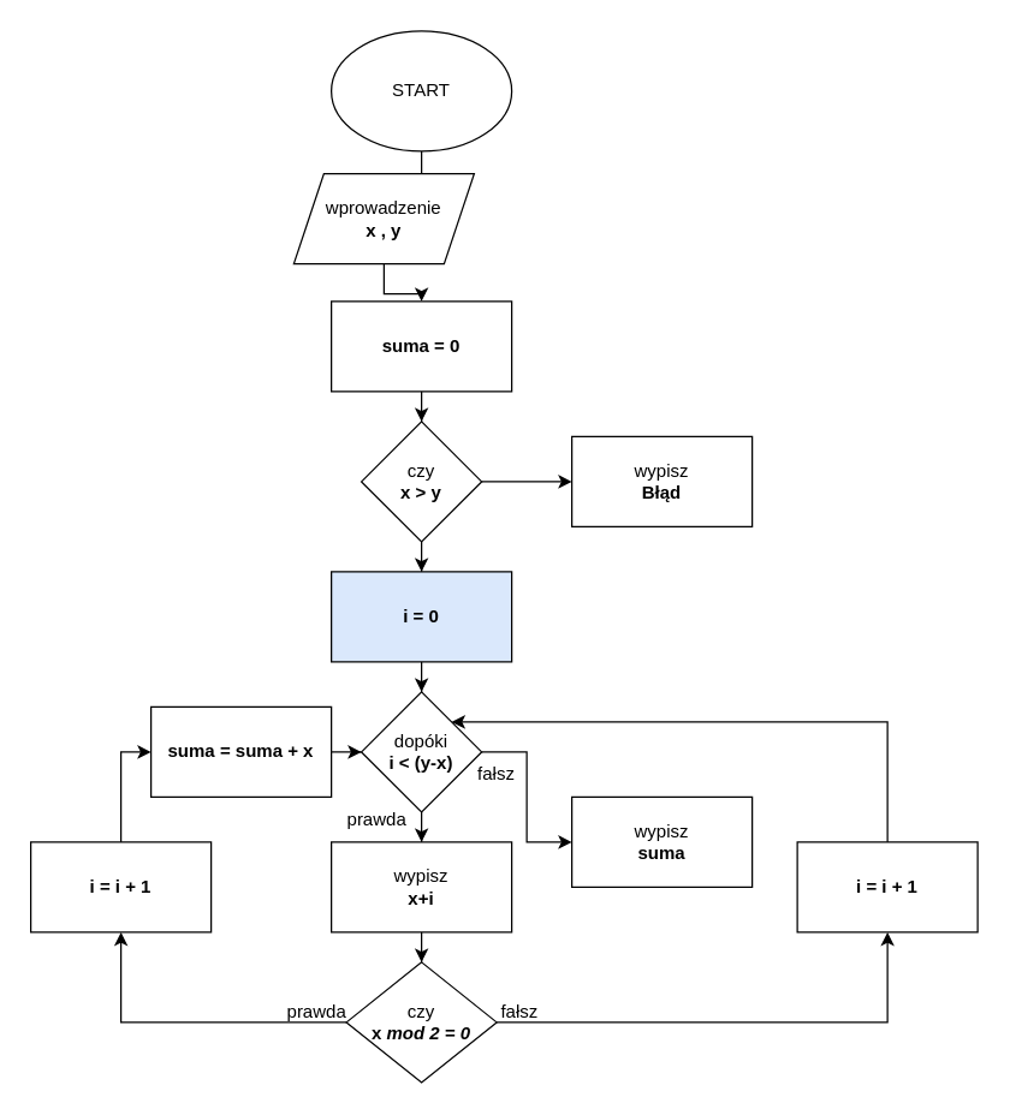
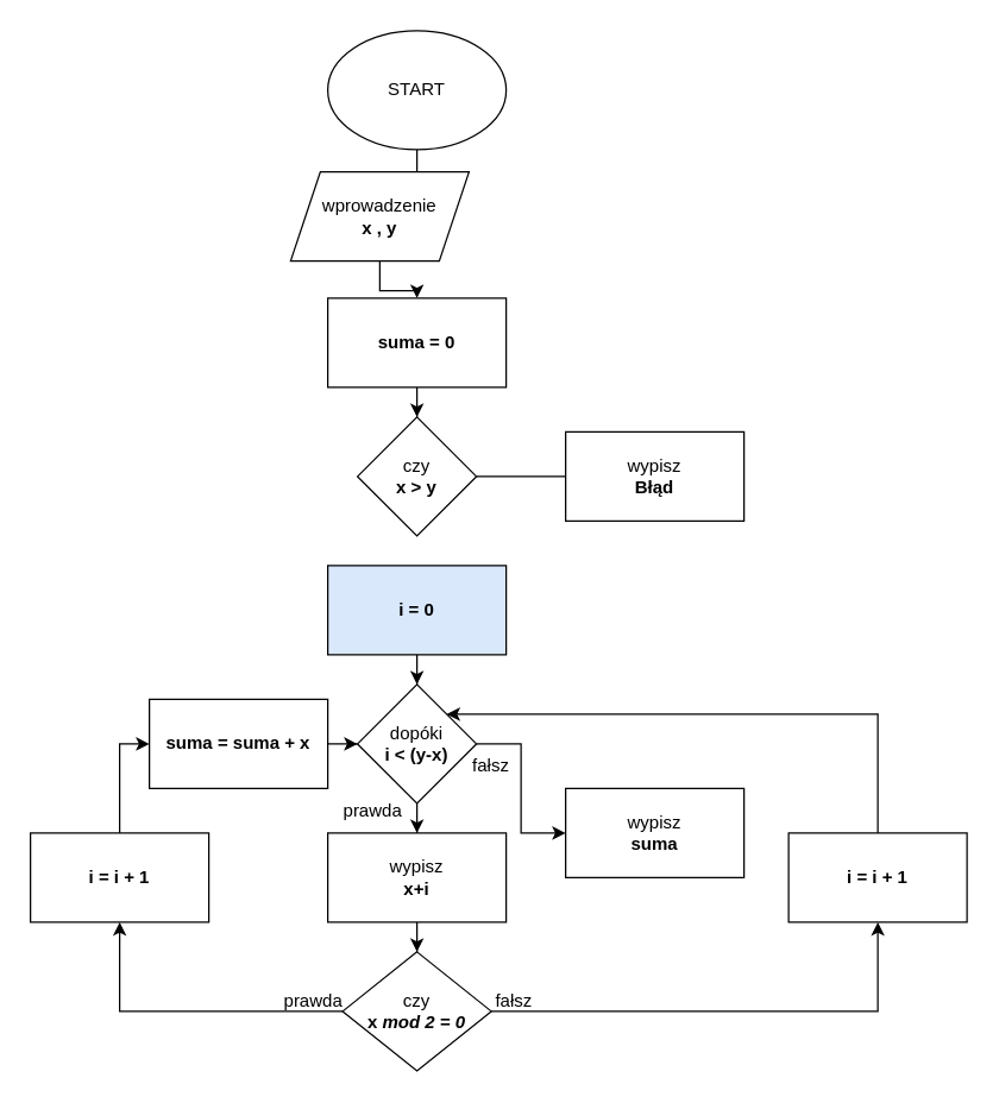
- <mxCell id="6" value="" style="edgeStyle=orthogonalEdgeStyle;rounded=0;orthogonalLoop=1;jettySize=auto;html=1;" edge="1" parent="1" source="8" target="9"><mxGeometry relative="1" as="geometry" /></mxCell>
+ <mxCell id="6" value="" style="edgeStyle=orthogonalEdgeStyle;rounded=0;orthogonalLoop=1;jettySize=auto;html=1;endArrow=none;" edge="1" parent="1" source="8" target="9"><mxGeometry relative="1" as="geometry" /></mxCell>
- <mxCell id="7" value="" style="edgeStyle=orthogonalEdgeStyle;rounded=0;orthogonalLoop=1;jettySize=auto;html=1;" edge="1" parent="1" source="8" target="11"><mxGeometry relative="1" as="geometry" /></mxCell>
